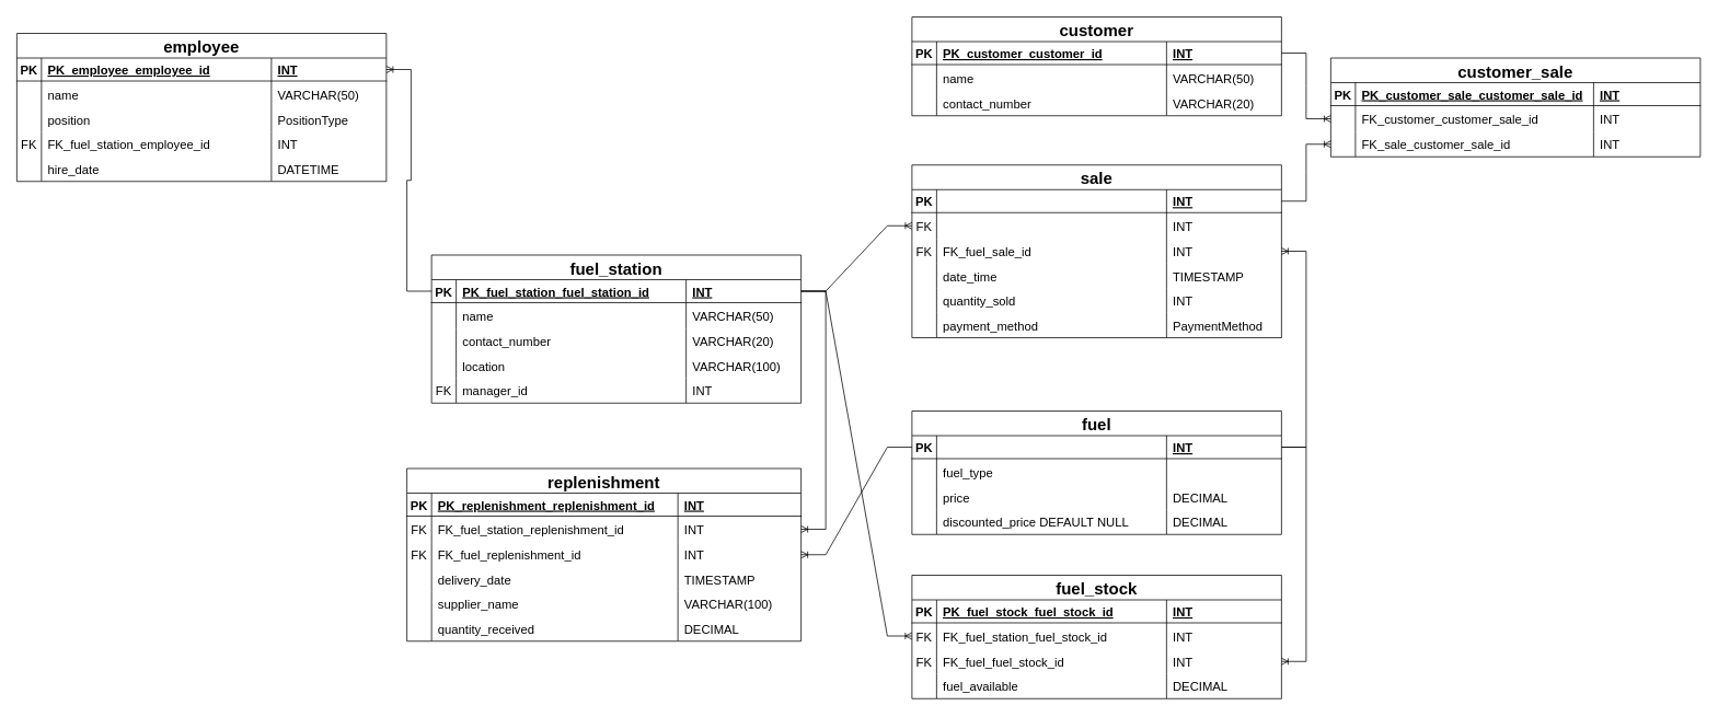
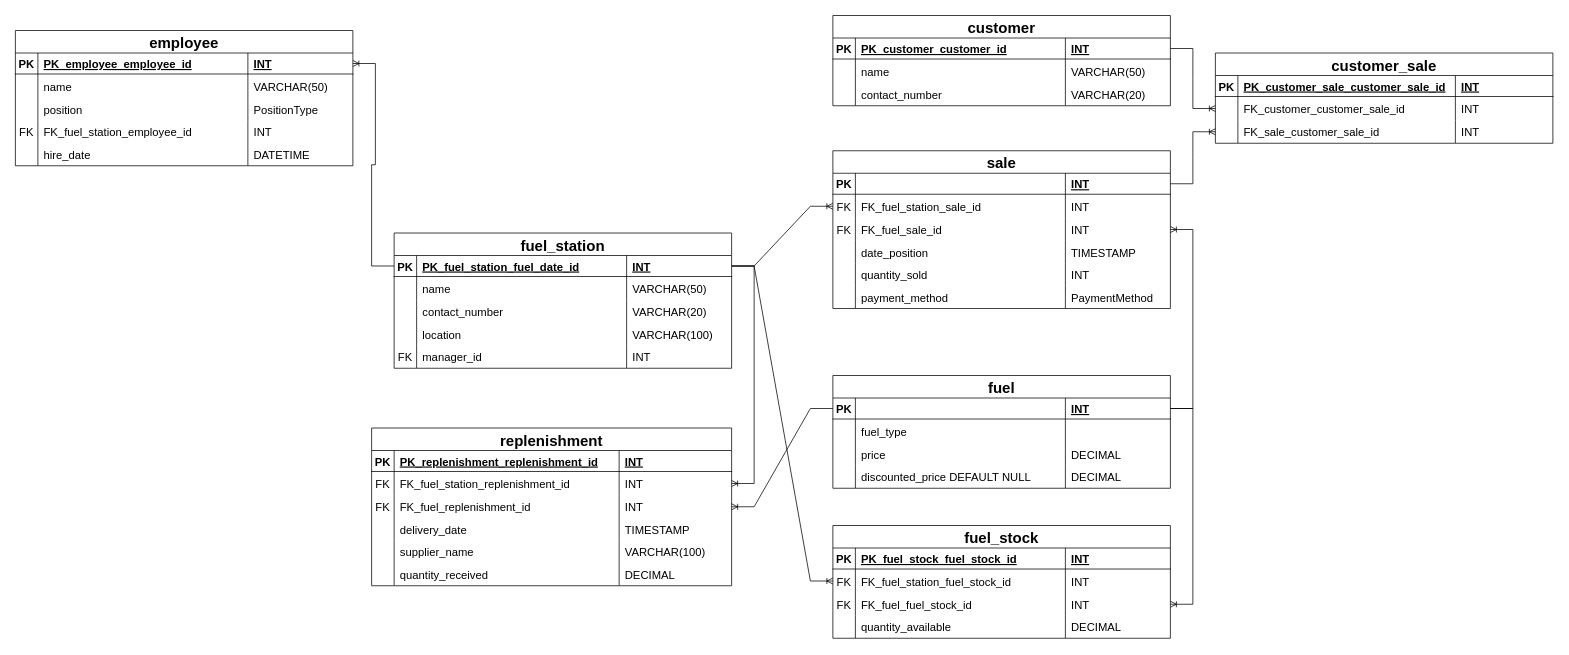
+ <mxCell id="63" value="FK_fuel_station_sale_id" style="shape=partialRectangle;overflow=hidden;connectable=0;fillColor=none;top=0;left=0;bottom=0;right=0;align=left;spacingLeft=6;fontColor=#000000;labelBackgroundColor=none;fontSize=15;" vertex="1" parent="61"><mxGeometry x="30" width="280" height="32" as="geometry"><mxRectangle width="280" height="32" as="alternateBounds" /></mxGeometry></mxCell>
- <mxCell id="71" value="date_time" style="shape=partialRectangle;connectable=0;fillColor=none;top=0;left=0;bottom=0;right=0;align=left;spacingLeft=6;overflow=hidden;fontSize=15;" vertex="1" parent="69"><mxGeometry x="30" width="280" height="30" as="geometry"><mxRectangle width="280" height="30" as="alternateBounds" /></mxGeometry></mxCell>
+ <mxCell id="71" value="date_position" style="shape=partialRectangle;connectable=0;fillColor=none;top=0;left=0;bottom=0;right=0;align=left;spacingLeft=6;overflow=hidden;fontSize=15;" vertex="1" parent="69"><mxGeometry x="30" width="280" height="30" as="geometry"><mxRectangle width="280" height="30" as="alternateBounds" /></mxGeometry></mxCell>
- <mxCell id="5" value="PK_fuel_station_fuel_station_id" style="shape=partialRectangle;overflow=hidden;connectable=0;fillColor=none;top=0;left=0;bottom=0;right=0;align=left;spacingLeft=6;fontStyle=5;fontSize=15;" vertex="1" parent="3"><mxGeometry x="30" width="280" height="28" as="geometry"><mxRectangle width="280" height="28" as="alternateBounds" /></mxGeometry></mxCell>
+ <mxCell id="5" value="PK_fuel_station_fuel_date_id" style="shape=partialRectangle;overflow=hidden;connectable=0;fillColor=none;top=0;left=0;bottom=0;right=0;align=left;spacingLeft=6;fontStyle=5;fontSize=15;" vertex="1" parent="3"><mxGeometry x="30" width="280" height="28" as="geometry"><mxRectangle width="280" height="28" as="alternateBounds" /></mxGeometry></mxCell>
- <mxCell id="53" value="fuel_available" style="shape=partialRectangle;connectable=0;fillColor=none;top=0;left=0;bottom=0;right=0;align=left;spacingLeft=6;overflow=hidden;fontSize=15;" vertex="1" parent="51"><mxGeometry x="30" width="280" height="30" as="geometry"><mxRectangle width="280" height="30" as="alternateBounds" /></mxGeometry></mxCell>
+ <mxCell id="53" value="quantity_available" style="shape=partialRectangle;connectable=0;fillColor=none;top=0;left=0;bottom=0;right=0;align=left;spacingLeft=6;overflow=hidden;fontSize=15;" vertex="1" parent="51"><mxGeometry x="30" width="280" height="30" as="geometry"><mxRectangle width="280" height="30" as="alternateBounds" /></mxGeometry></mxCell>
